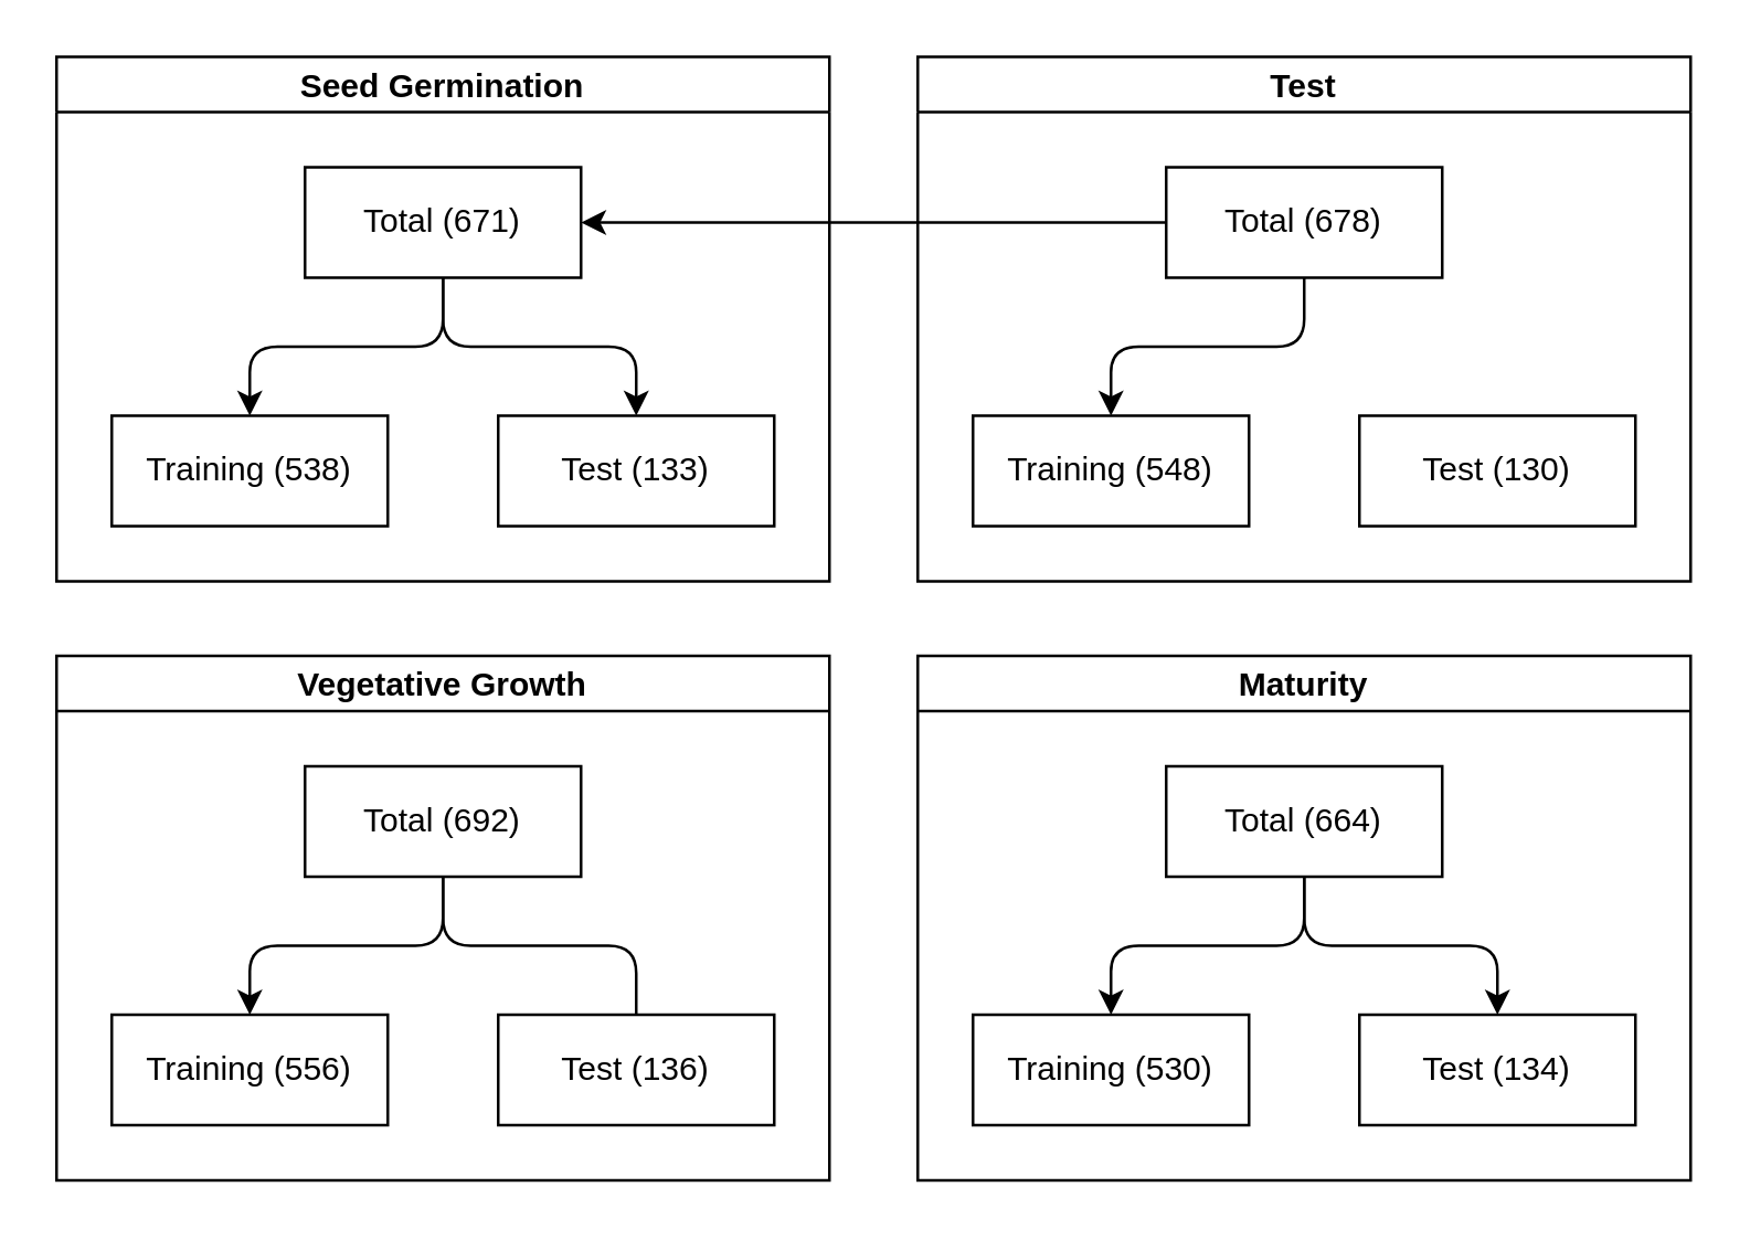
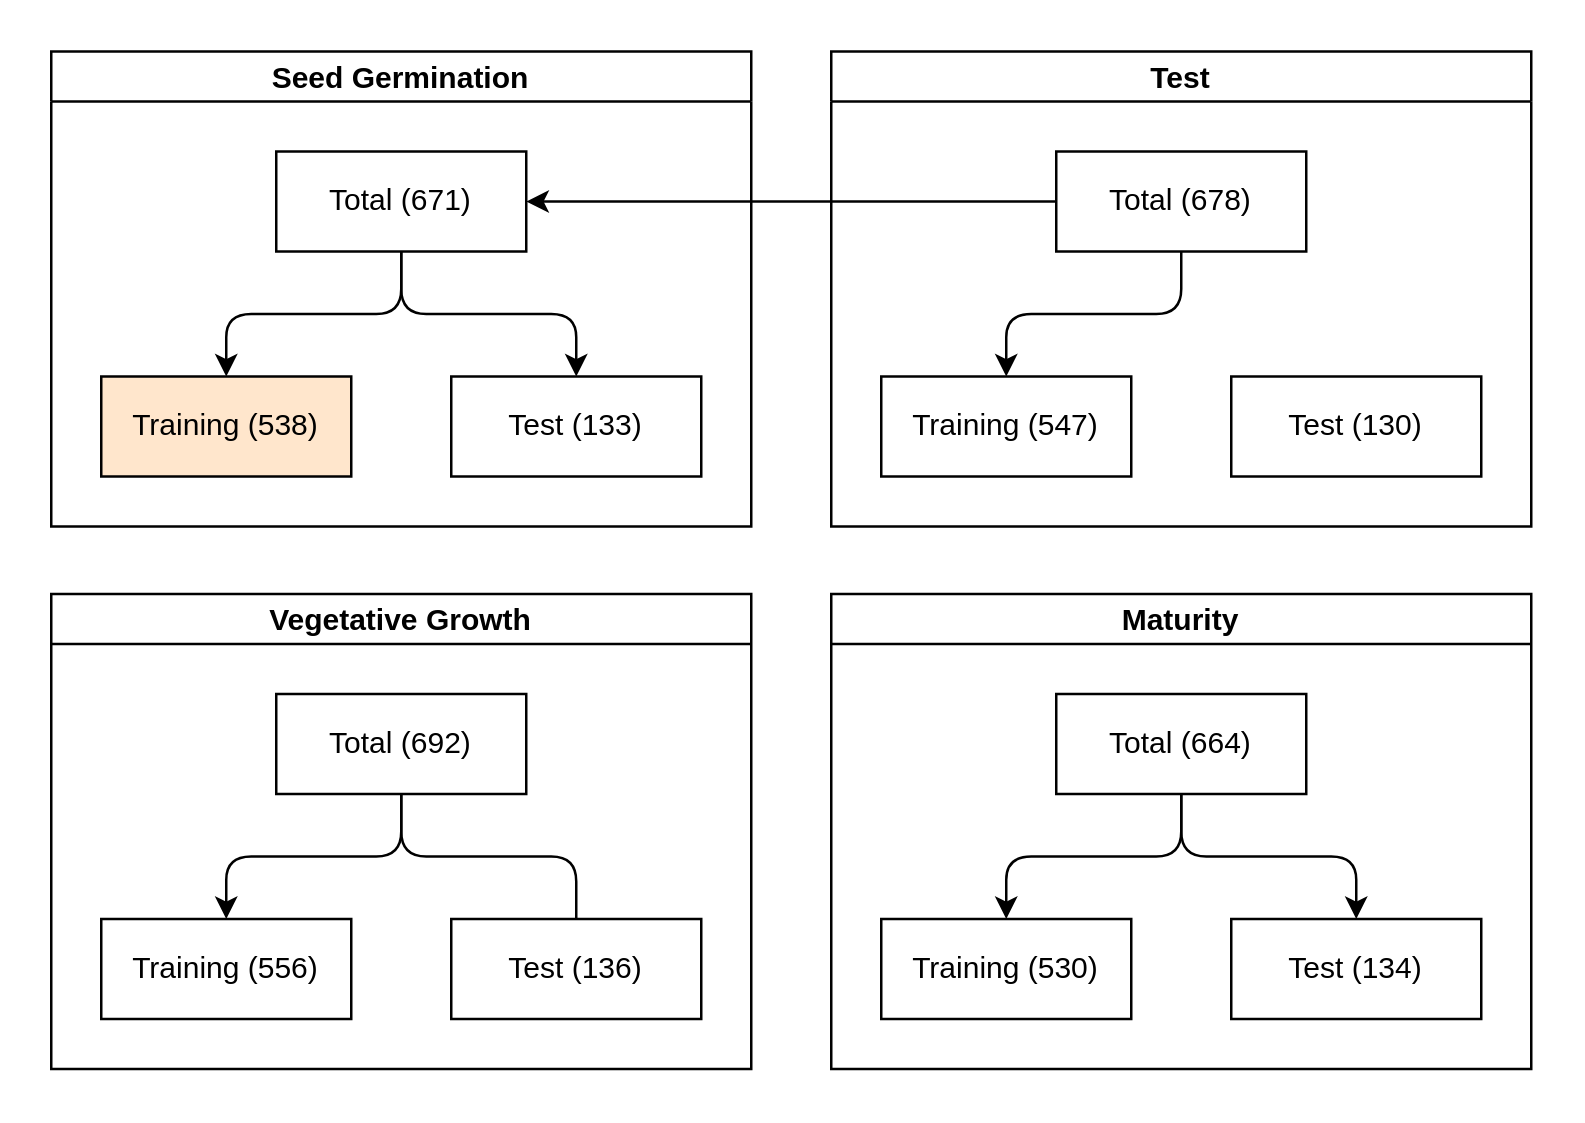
- <mxCell id="4" value="Training (538)" style="whiteSpace=wrap;html=1;" vertex="1" parent="2"><mxGeometry x="20" y="130" width="100" height="40" as="geometry" /></mxCell>
+ <mxCell id="4" value="Training (538)" style="whiteSpace=wrap;html=1;fillColor=#ffe6cc;" vertex="1" parent="2"><mxGeometry x="20" y="130" width="100" height="40" as="geometry" /></mxCell>
- <mxCell id="10" value="Training (548)" style="whiteSpace=wrap;html=1;" vertex="1" parent="8"><mxGeometry x="20" y="130" width="100" height="40" as="geometry" /></mxCell>
+ <mxCell id="10" value="Training (547)" style="whiteSpace=wrap;html=1;" vertex="1" parent="8"><mxGeometry x="20" y="130" width="100" height="40" as="geometry" /></mxCell>
